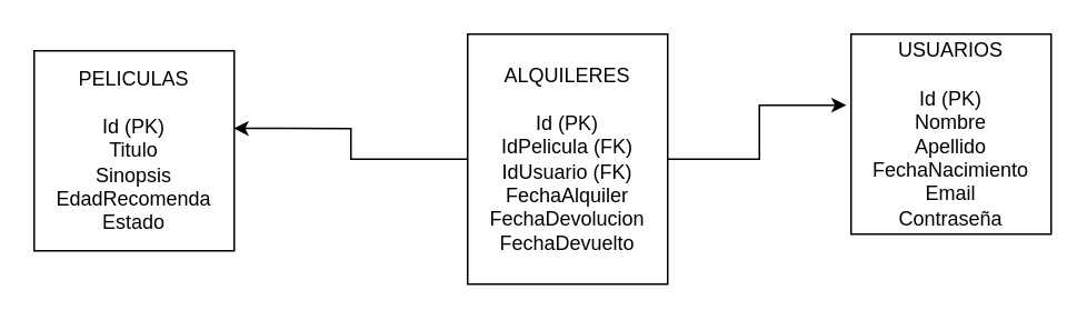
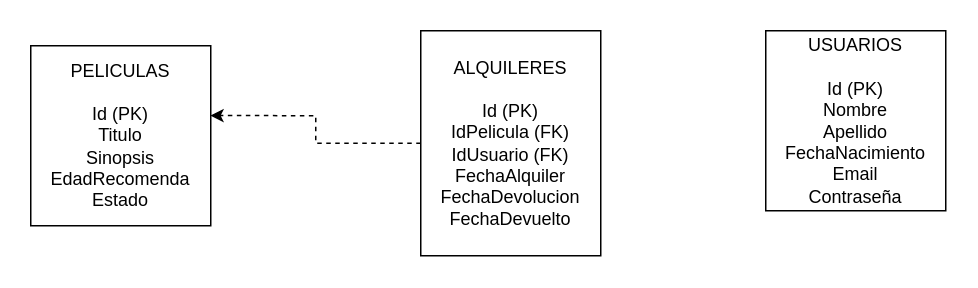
- <mxCell id="5" style="edgeStyle=orthogonalEdgeStyle;rounded=0;orthogonalLoop=1;jettySize=auto;html=1;entryX=-0.023;entryY=0.355;entryDx=0;entryDy=0;entryPerimeter=0;" edge="1" parent="1" source="6" target="3"><mxGeometry relative="1" as="geometry" /></mxCell>
- <mxCell id="4" style="edgeStyle=orthogonalEdgeStyle;rounded=0;orthogonalLoop=1;jettySize=auto;html=1;entryX=0.997;entryY=0.388;entryDx=0;entryDy=0;entryPerimeter=0;" edge="1" parent="1" source="6" target="2"><mxGeometry relative="1" as="geometry" /></mxCell>
+ <mxCell id="4" style="edgeStyle=orthogonalEdgeStyle;rounded=0;orthogonalLoop=1;jettySize=auto;html=1;entryX=0.997;entryY=0.388;entryDx=0;entryDy=0;entryPerimeter=0;dashed=1;" edge="1" parent="1" source="6" target="2"><mxGeometry relative="1" as="geometry" /></mxCell>
